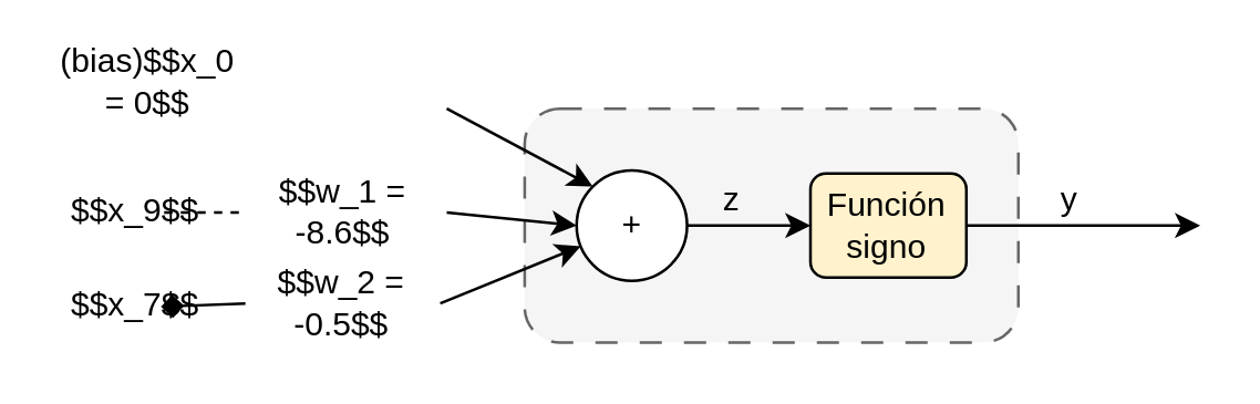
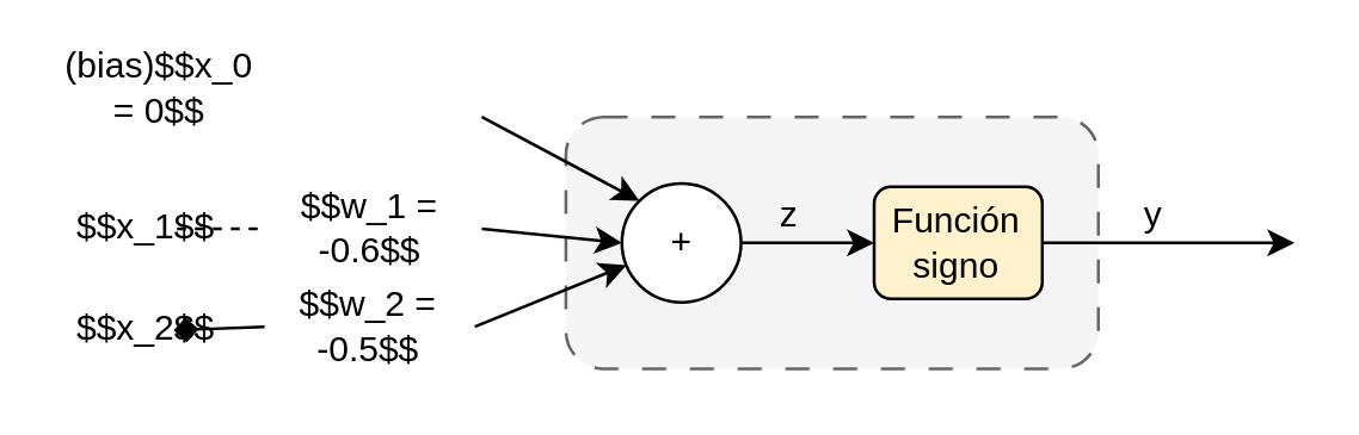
- <mxCell id="17" value="$$x_9$$" style="text;html=1;strokeColor=none;fillColor=none;align=center;verticalAlign=middle;whiteSpace=wrap;rounded=0;" vertex="1" parent="2"><mxGeometry x="18.773" y="46.932" width="18.773" height="18.773" as="geometry" /></mxCell>
+ <mxCell id="17" value="$$x_1$$" style="text;html=1;strokeColor=none;fillColor=none;align=center;verticalAlign=middle;whiteSpace=wrap;rounded=0;" vertex="1" parent="2"><mxGeometry x="18.773" y="46.932" width="18.773" height="18.773" as="geometry" /></mxCell>
- <mxCell id="12" value="$$w_1 = -8.6$$" style="text;html=1;strokeColor=none;fillColor=none;align=center;verticalAlign=middle;whiteSpace=wrap;rounded=0;" vertex="1" parent="2"><mxGeometry x="65.705" y="42.239" width="75.091" height="28.159" as="geometry" /></mxCell>
+ <mxCell id="12" value="$$w_1 = -0.6$$" style="text;html=1;strokeColor=none;fillColor=none;align=center;verticalAlign=middle;whiteSpace=wrap;rounded=0;" vertex="1" parent="2"><mxGeometry x="65.705" y="42.239" width="75.091" height="28.159" as="geometry" /></mxCell>
- <mxCell id="18" value="$$x_7$$" style="text;html=1;strokeColor=none;fillColor=none;align=center;verticalAlign=middle;whiteSpace=wrap;rounded=0;" vertex="1" parent="2"><mxGeometry x="18.773" y="80.957" width="18.773" height="18.773" as="geometry" /></mxCell>
+ <mxCell id="18" value="$$x_2$$" style="text;html=1;strokeColor=none;fillColor=none;align=center;verticalAlign=middle;whiteSpace=wrap;rounded=0;" vertex="1" parent="2"><mxGeometry x="18.773" y="80.957" width="18.773" height="18.773" as="geometry" /></mxCell>
